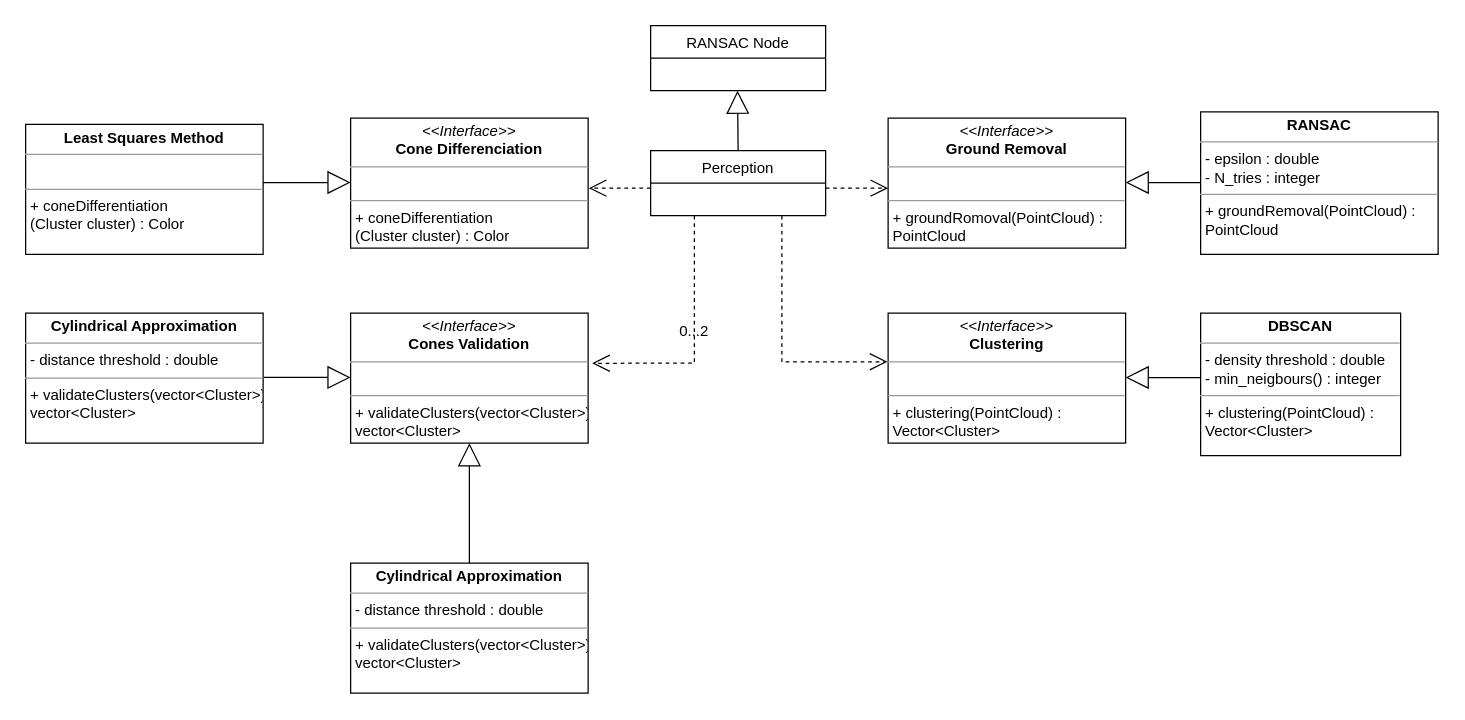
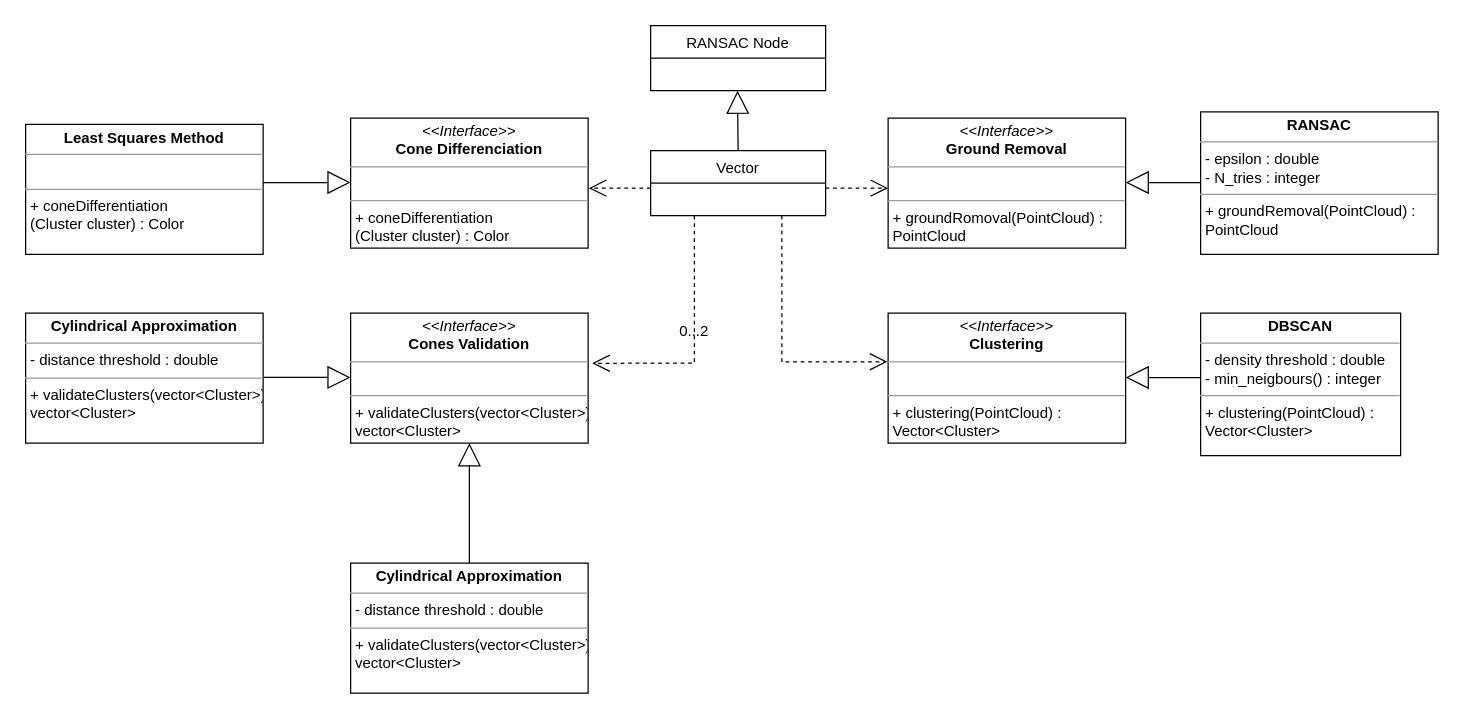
- <mxCell id="17" value="Perception" style="swimlane;fontStyle=0;childLayout=stackLayout;horizontal=1;startSize=26;fillColor=none;horizontalStack=0;resizeParent=1;resizeParentMax=0;resizeLast=0;collapsible=1;marginBottom=0;" parent="1" vertex="1"><mxGeometry x="520" y="120" width="140" height="52" as="geometry" /></mxCell>
+ <mxCell id="17" value="Vector" style="swimlane;fontStyle=0;childLayout=stackLayout;horizontal=1;startSize=26;fillColor=none;horizontalStack=0;resizeParent=1;resizeParentMax=0;resizeLast=0;collapsible=1;marginBottom=0;" parent="1" vertex="1"><mxGeometry x="520" y="120" width="140" height="52" as="geometry" /></mxCell>
